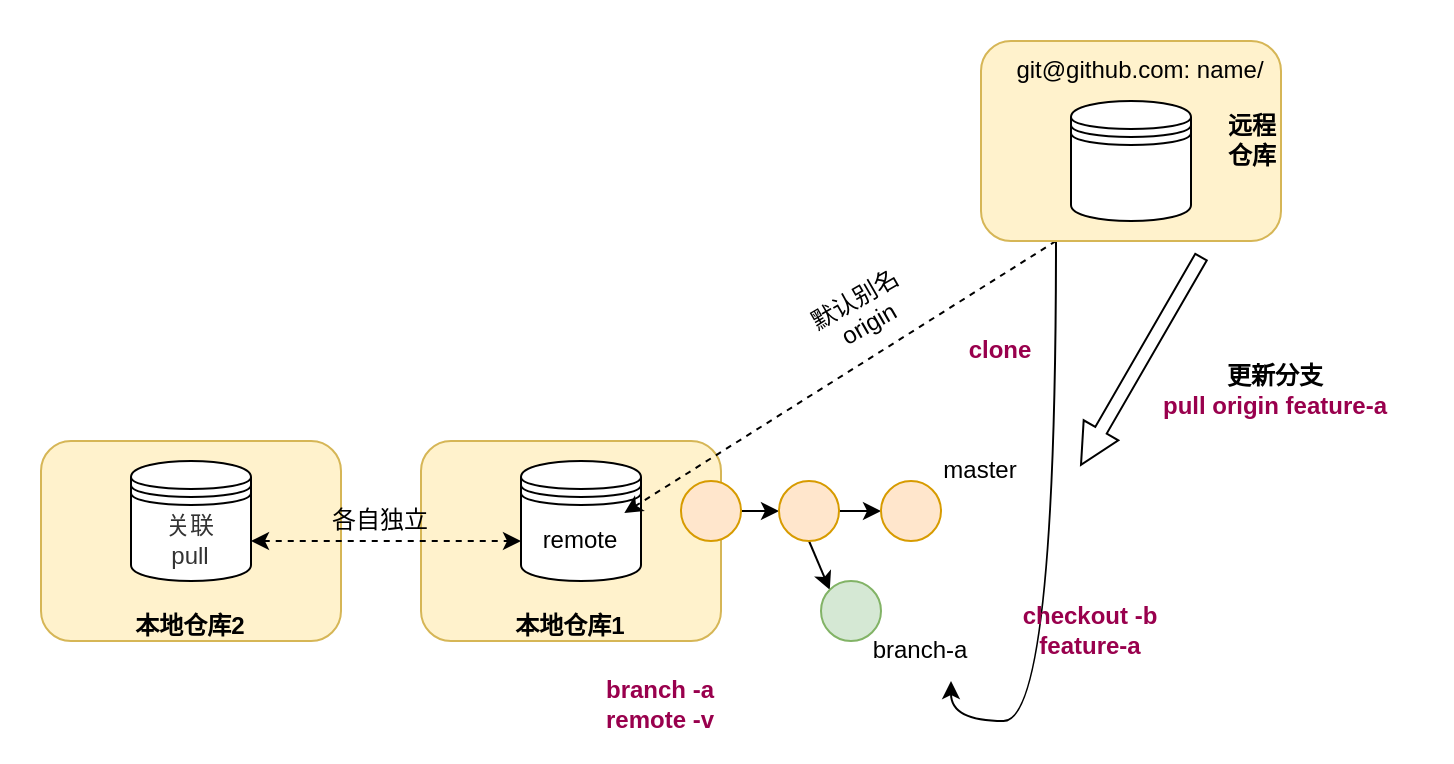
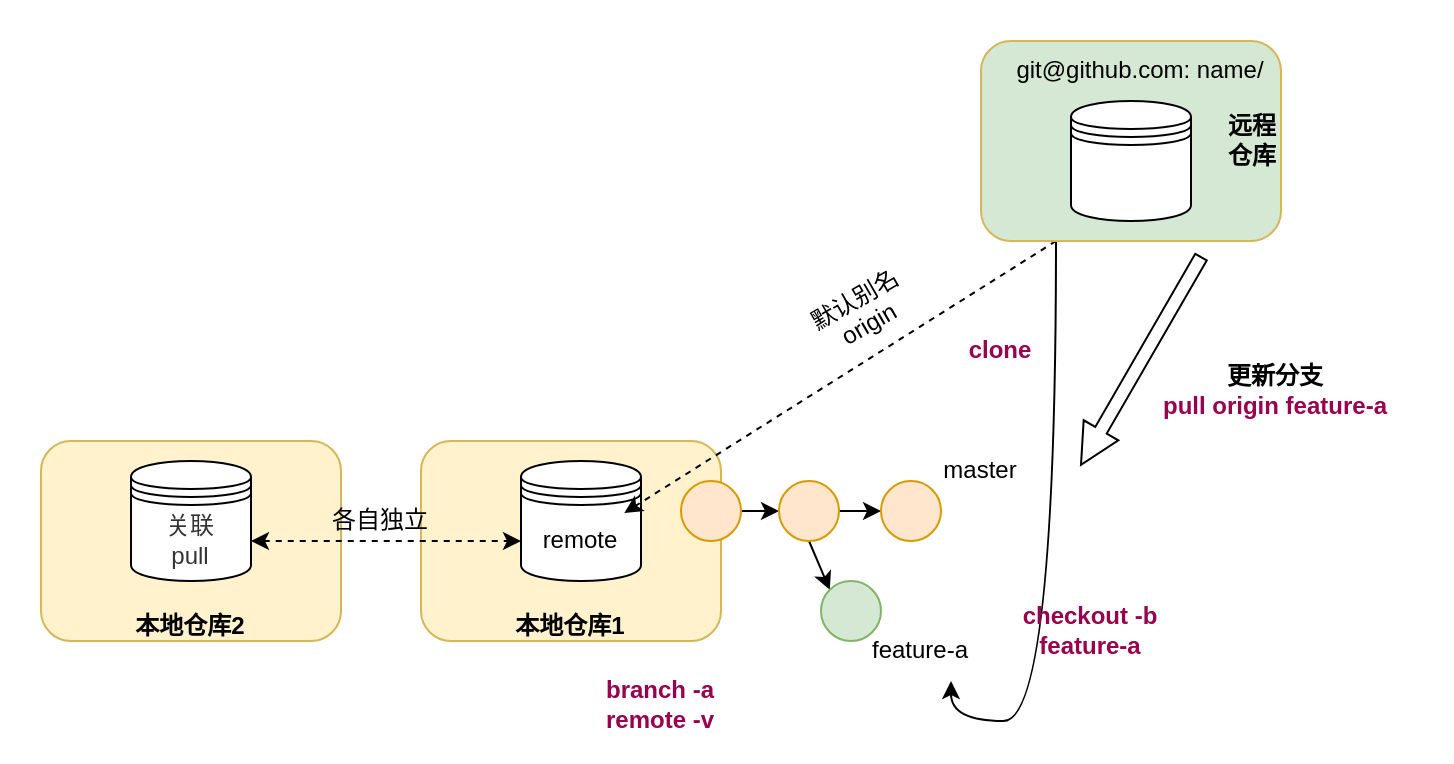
- <mxCell id="9" value="&lt;b&gt;远程&lt;br&gt;仓库&lt;/b&gt;" style="rounded=1;whiteSpace=wrap;html=1;fillColor=#fff2cc;strokeColor=#d6b656;align=right;" vertex="1" parent="1"><mxGeometry x="490" y="20" width="150" height="100" as="geometry" /></mxCell>
+ <mxCell id="9" value="&lt;b&gt;远程&lt;br&gt;仓库&lt;/b&gt;" style="rounded=1;whiteSpace=wrap;html=1;fillColor=#d5e8d4;strokeColor=#d6b656;align=right;" vertex="1" parent="1"><mxGeometry x="490" y="20" width="150" height="100" as="geometry" /></mxCell>
- <mxCell id="19" value="&lt;font color=&quot;#000000&quot;&gt;branch-a&lt;/font&gt;" style="text;html=1;strokeColor=none;fillColor=none;align=center;verticalAlign=middle;whiteSpace=wrap;rounded=0;fontColor=#660033;" vertex="1" parent="1"><mxGeometry x="430" y="310" width="60" height="30" as="geometry" /></mxCell>
+ <mxCell id="19" value="&lt;font color=&quot;#000000&quot;&gt;feature-a&lt;/font&gt;" style="text;html=1;strokeColor=none;fillColor=none;align=center;verticalAlign=middle;whiteSpace=wrap;rounded=0;fontColor=#660033;" vertex="1" parent="1"><mxGeometry x="430" y="310" width="60" height="30" as="geometry" /></mxCell>
